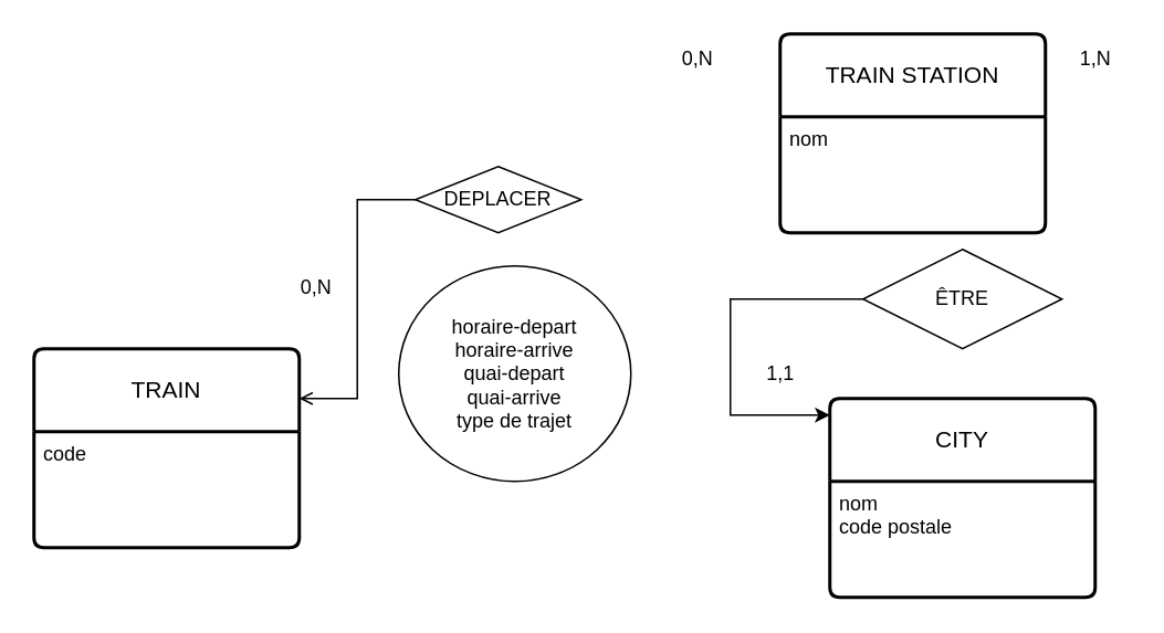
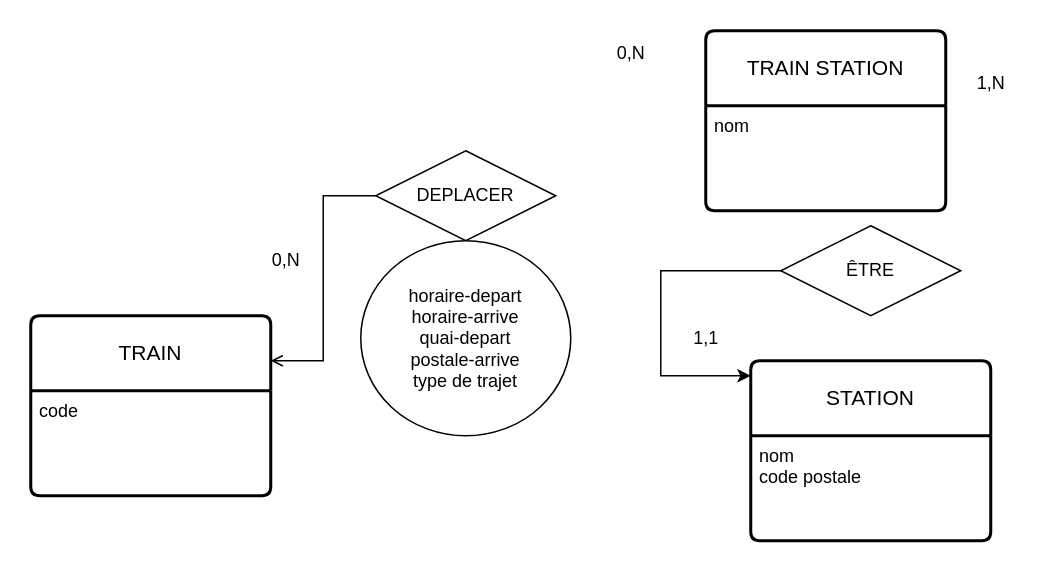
- <mxCell id="16" value="1,N" style="text;html=1;align=center;verticalAlign=middle;resizable=0;points=[];autosize=1;strokeColor=none;fillColor=none;" parent="1" vertex="1"><mxGeometry x="640" y="20" width="40" height="30" as="geometry" /></mxCell>
+ <mxCell id="16" value="1,N" style="text;html=1;align=center;verticalAlign=middle;resizable=0;points=[];autosize=1;strokeColor=none;fillColor=none;" parent="1" vertex="1"><mxGeometry x="640" y="40" width="40" height="30" as="geometry" /></mxCell>
- <mxCell id="5" value="DEPLACER" style="shape=rhombus;perimeter=rhombusPerimeter;whiteSpace=wrap;html=1;align=center;" parent="1" vertex="1"><mxGeometry x="250" y="100" width="100" height="40" as="geometry" /></mxCell>
+ <mxCell id="5" value="DEPLACER" style="shape=rhombus;perimeter=rhombusPerimeter;whiteSpace=wrap;html=1;align=center;" parent="1" vertex="1"><mxGeometry x="250" y="100" width="120" height="60" as="geometry" /></mxCell>
- <mxCell id="10" value="horaire-depart&lt;br&gt;horaire-arrive&lt;br&gt;quai-depart&lt;br&gt;quai-arrive&lt;br&gt;type de trajet" style="ellipse;whiteSpace=wrap;html=1;align=center;" parent="1" vertex="1"><mxGeometry x="240" y="160" width="140" height="130" as="geometry" /></mxCell>
+ <mxCell id="10" value="horaire-depart&lt;br&gt;horaire-arrive&lt;br&gt;quai-depart&lt;br&gt;postale-arrive&lt;br&gt;type de trajet" style="ellipse;whiteSpace=wrap;html=1;align=center;" parent="1" vertex="1"><mxGeometry x="240" y="160" width="140" height="130" as="geometry" /></mxCell>
- <mxCell id="11" value="CITY" style="swimlane;childLayout=stackLayout;horizontal=1;startSize=50;horizontalStack=0;rounded=1;fontSize=14;fontStyle=0;strokeWidth=2;resizeParent=0;resizeLast=1;shadow=0;dashed=0;align=center;arcSize=4;whiteSpace=wrap;html=1;" parent="1" vertex="1"><mxGeometry x="500" y="240" width="160" height="120" as="geometry" /></mxCell>
+ <mxCell id="11" value="STATION" style="swimlane;childLayout=stackLayout;horizontal=1;startSize=50;horizontalStack=0;rounded=1;fontSize=14;fontStyle=0;strokeWidth=2;resizeParent=0;resizeLast=1;shadow=0;dashed=0;align=center;arcSize=4;whiteSpace=wrap;html=1;" parent="1" vertex="1"><mxGeometry x="500" y="240" width="160" height="120" as="geometry" /></mxCell>
